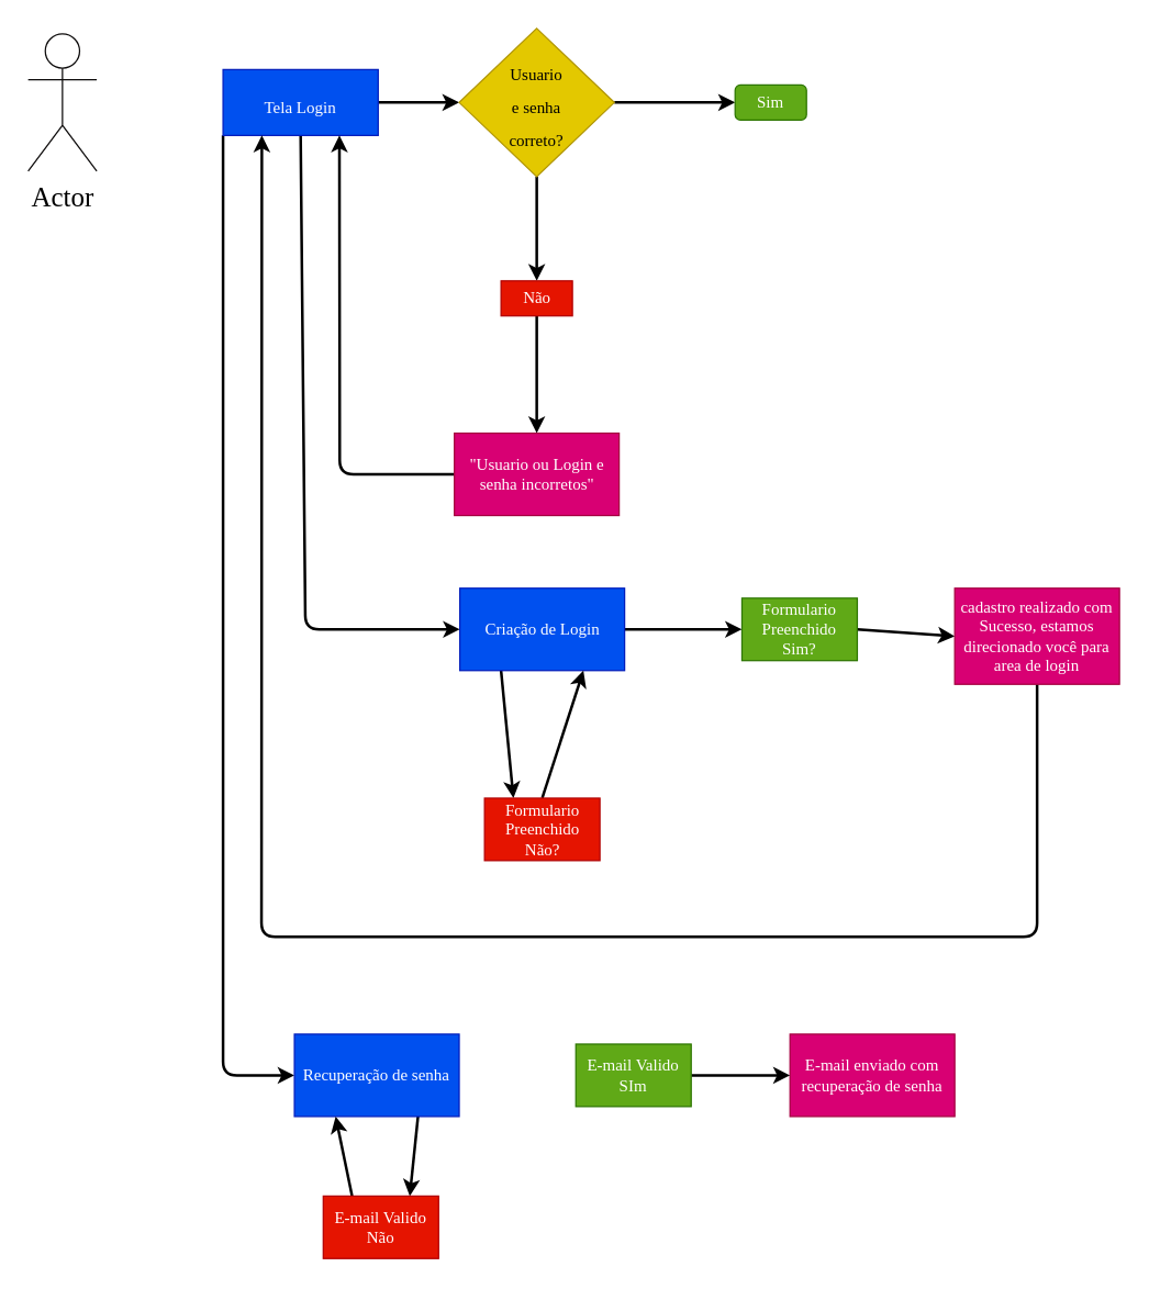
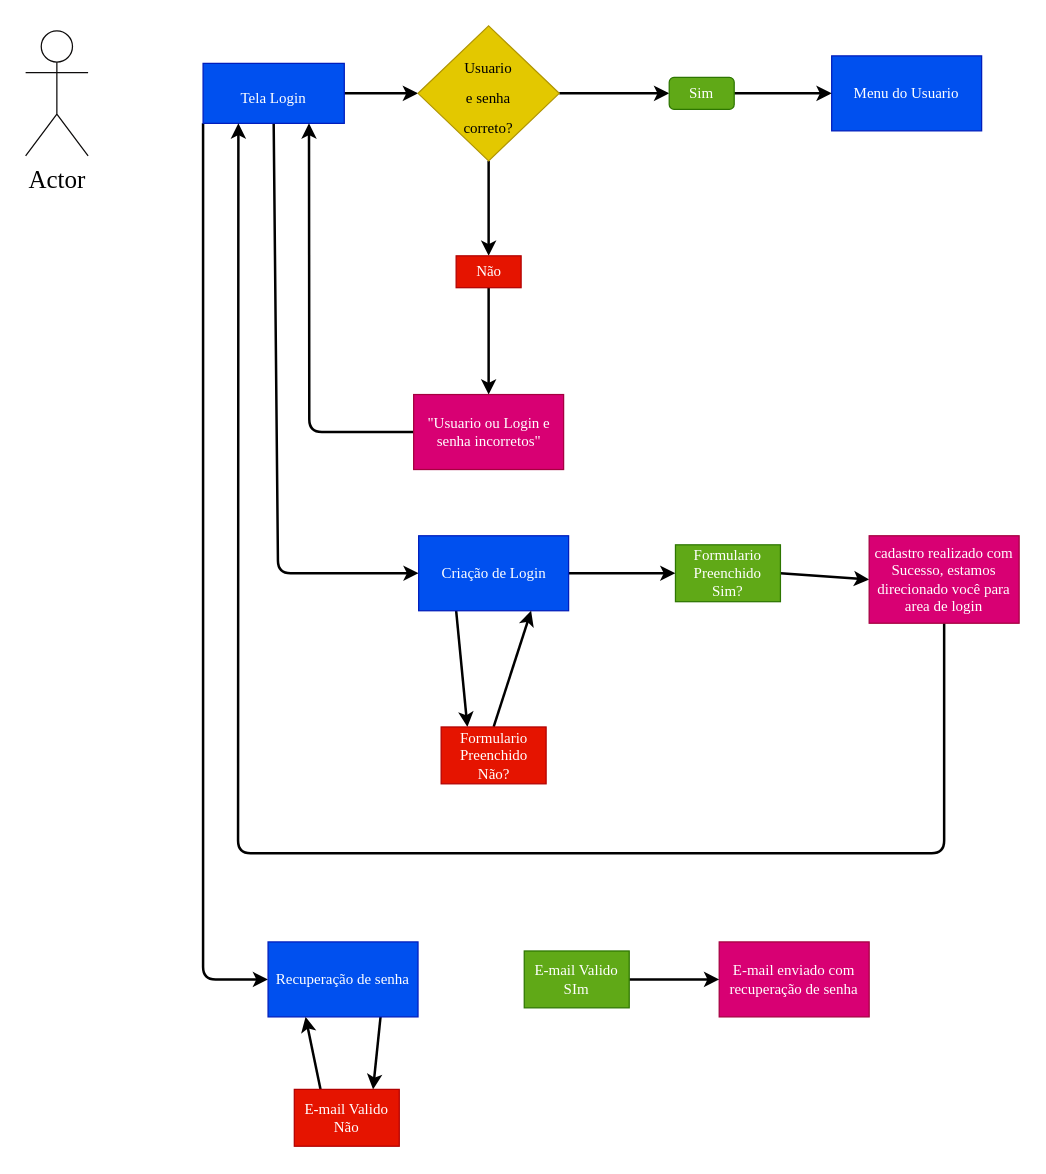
+ <mxCell id="11" style="edgeStyle=none;sketch=0;hachureGap=4;jiggle=2;curveFitting=1;html=1;exitX=1;exitY=0.5;exitDx=0;exitDy=0;entryX=0;entryY=0.5;entryDx=0;entryDy=0;strokeColor=#000000;strokeWidth=2;fontFamily=Times New Roman;fontSize=12;" edge="1" parent="1" source="12" target="10"><mxGeometry relative="1" as="geometry" /></mxCell>
+ <mxCell id="10" value="Menu do Usuario" style="rounded=0;whiteSpace=wrap;html=1;shadow=0;sketch=0;hachureGap=4;jiggle=2;curveFitting=1;fontFamily=Times New Roman;fontSize=12;fillColor=#0050ef;fontColor=#ffffff;strokeColor=#001DBC;" vertex="1" parent="1"><mxGeometry x="665" y="44" width="120" height="60" as="geometry" /></mxCell>
